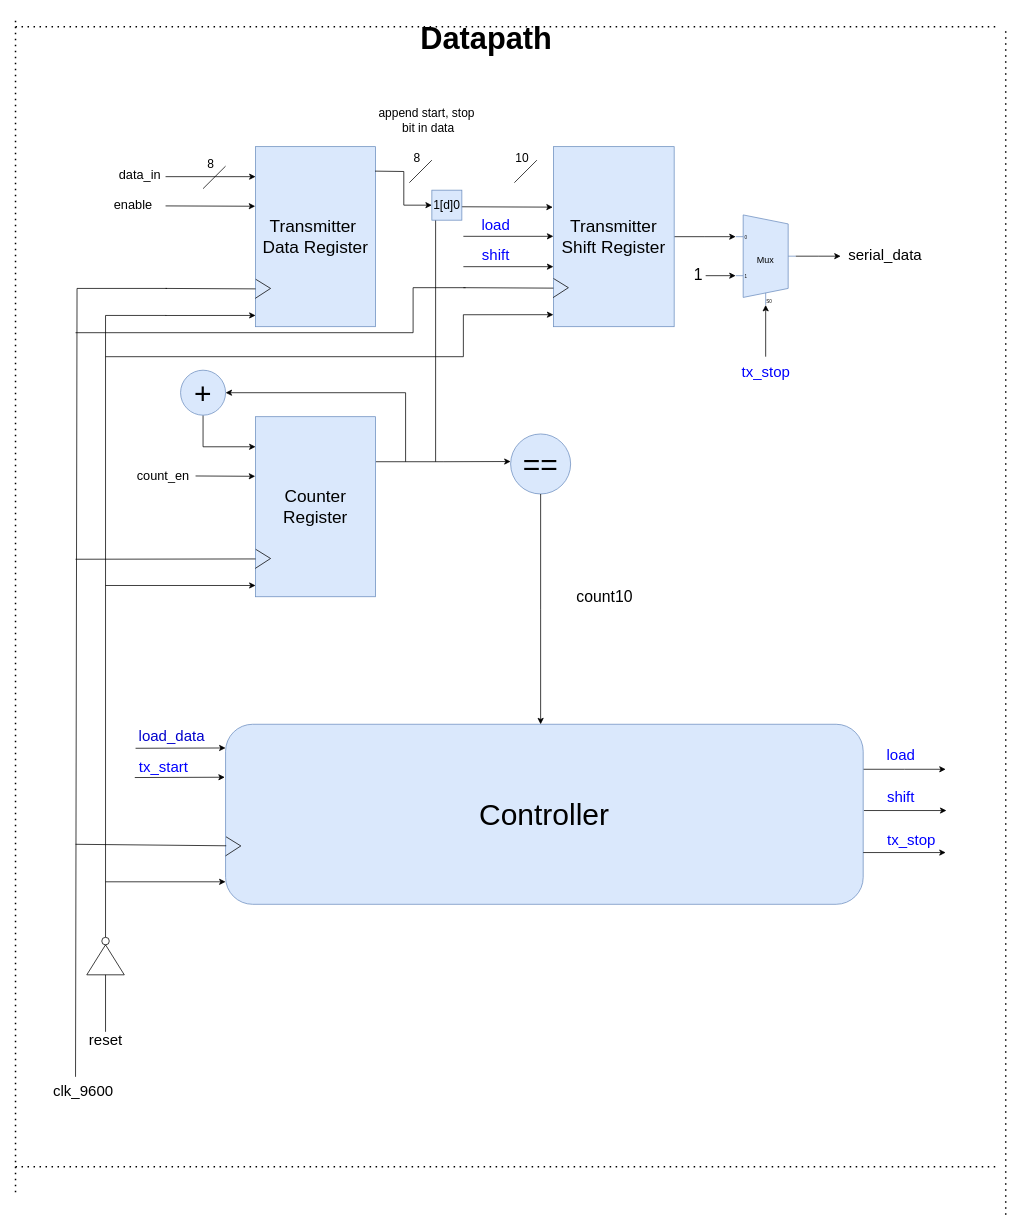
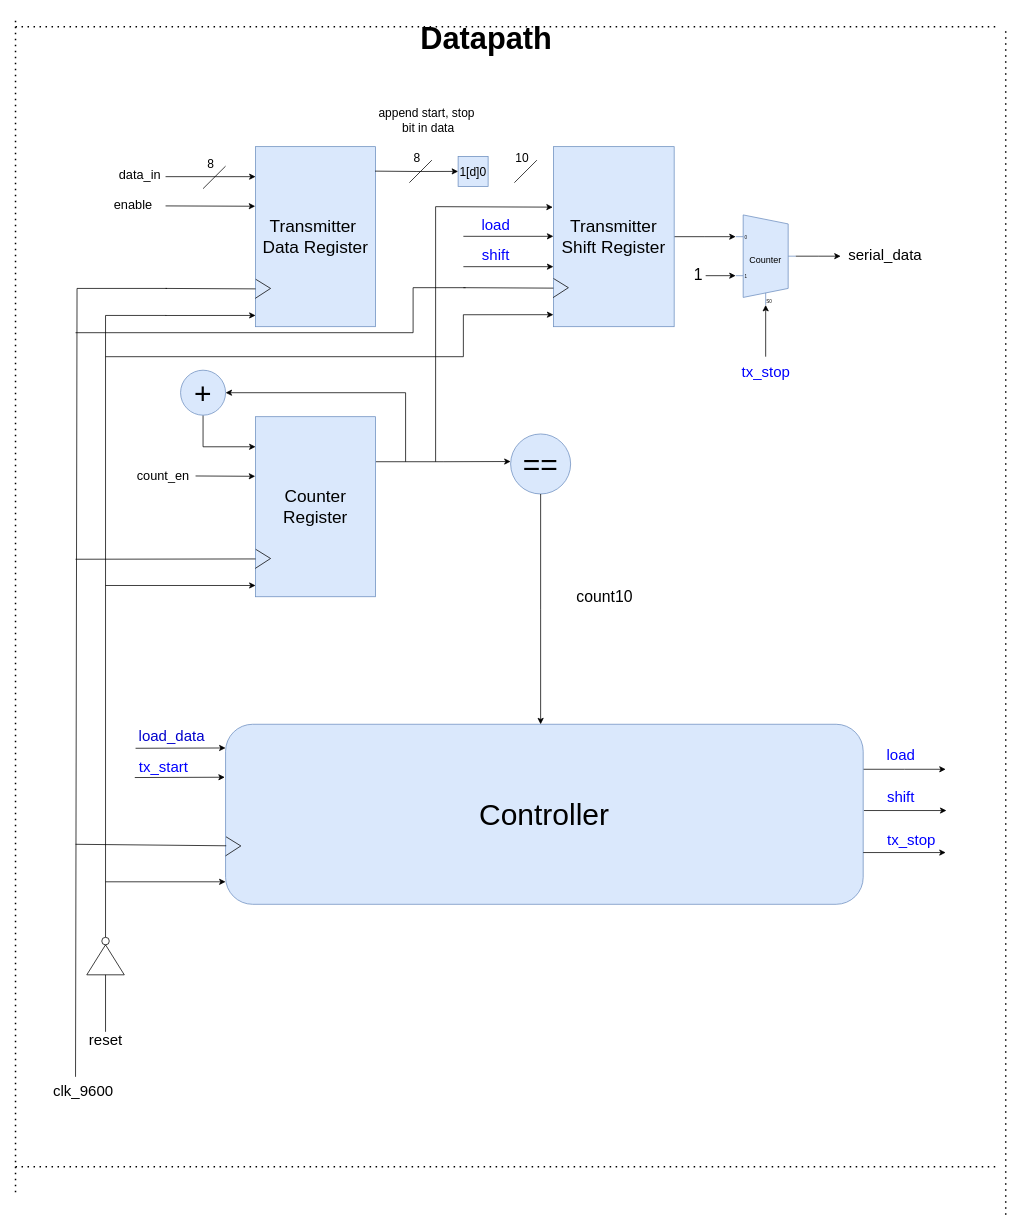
- <mxCell id="69" value="&lt;font style=&quot;font-size: 16px;&quot;&gt;1[d]0&lt;/font&gt;" style="whiteSpace=wrap;html=1;aspect=fixed;fillColor=#dae8fc;strokeColor=#6c8ebf;" vertex="1" parent="1"><mxGeometry x="575" y="253" width="40" height="40" as="geometry" /></mxCell>
+ <mxCell id="69" value="&lt;font style=&quot;font-size: 16px;&quot;&gt;1[d]0&lt;/font&gt;" style="whiteSpace=wrap;html=1;aspect=fixed;fillColor=#dae8fc;strokeColor=#6c8ebf;" vertex="1" parent="1"><mxGeometry x="610" y="208" width="40" height="40" as="geometry" /></mxCell>
- <mxCell id="38" value="Mux" style="shadow=0;dashed=0;align=center;html=1;strokeWidth=1;shape=mxgraph.electrical.abstract.mux2;whiteSpace=wrap;fillColor=#dae8fc;strokeColor=#6c8ebf;" vertex="1" parent="1"><mxGeometry x="980" y="286" width="80" height="120" as="geometry" /></mxCell>
+ <mxCell id="38" value="Counter" style="shadow=0;dashed=0;align=center;html=1;strokeWidth=1;shape=mxgraph.electrical.abstract.mux2;whiteSpace=wrap;fillColor=#dae8fc;strokeColor=#6c8ebf;" vertex="1" parent="1"><mxGeometry x="980" y="286" width="80" height="120" as="geometry" /></mxCell>
